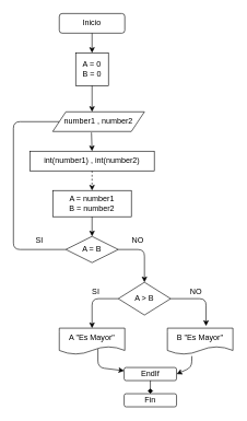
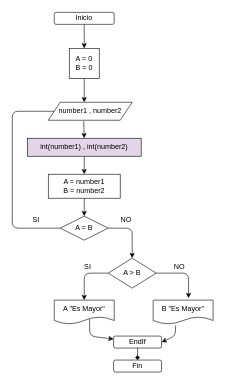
- <mxCell id="2" value="Inicio" style="rounded=1;whiteSpace=wrap;html=1;" vertex="1" parent="1"><mxGeometry x="90" y="20" width="100" height="30" as="geometry" /></mxCell>
+ <mxCell id="2" value="Inicio" style="rounded=1;whiteSpace=wrap;html=1;" vertex="1" parent="1"><mxGeometry x="90" y="20" width="100" height="20" as="geometry" /></mxCell>
- <mxCell id="11" value="int(number1) , int(number2)" style="rounded=0;whiteSpace=wrap;html=1;" vertex="1" parent="1"><mxGeometry x="45" y="230" width="190" height="30" as="geometry" /></mxCell>
+ <mxCell id="11" value="int(number1) , int(number2)" style="rounded=0;whiteSpace=wrap;html=1;fillColor=#e1d5e7;" vertex="1" parent="1"><mxGeometry x="45" y="230" width="190" height="30" as="geometry" /></mxCell>
- <mxCell id="9" value="" style="endArrow=classic;html=1;exitX=0.5;exitY=1;exitDx=0;exitDy=0;entryX=0.5;entryY=0;entryDx=0;entryDy=0;dashed=1;" edge="1" parent="1" source="11" target="8"><mxGeometry width="50" height="50" relative="1" as="geometry"><mxPoint x="140" y="310" as="sourcePoint" /><mxPoint x="180" y="220" as="targetPoint" /></mxGeometry></mxCell>
+ <mxCell id="9" value="" style="endArrow=classic;html=1;exitX=0.5;exitY=1;exitDx=0;exitDy=0;entryX=0.5;entryY=0;entryDx=0;entryDy=0;" edge="1" parent="1" source="11" target="8"><mxGeometry width="50" height="50" relative="1" as="geometry"><mxPoint x="140" y="310" as="sourcePoint" /><mxPoint x="180" y="220" as="targetPoint" /></mxGeometry></mxCell>
